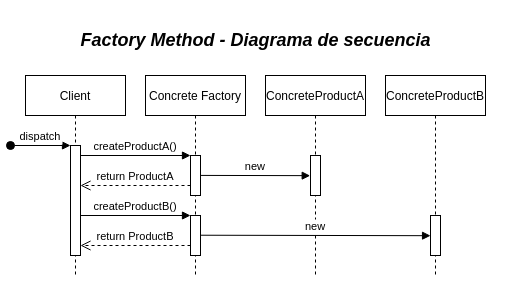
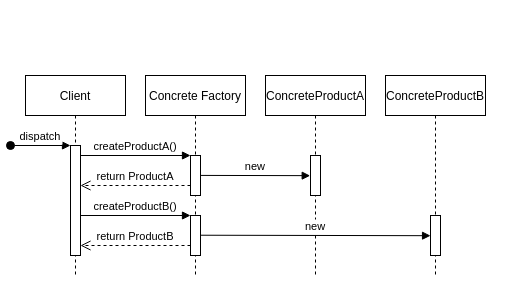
- <mxCell id="18" value="Factory Method - Diagrama de secuencia" style="text;html=1;align=center;verticalAlign=middle;resizable=0;points=[];autosize=1;strokeColor=none;fillColor=none;fontSize=18;fontStyle=3" vertex="1" parent="1"><mxGeometry x="65" y="20" width="370" height="40" as="geometry" /></mxCell>
